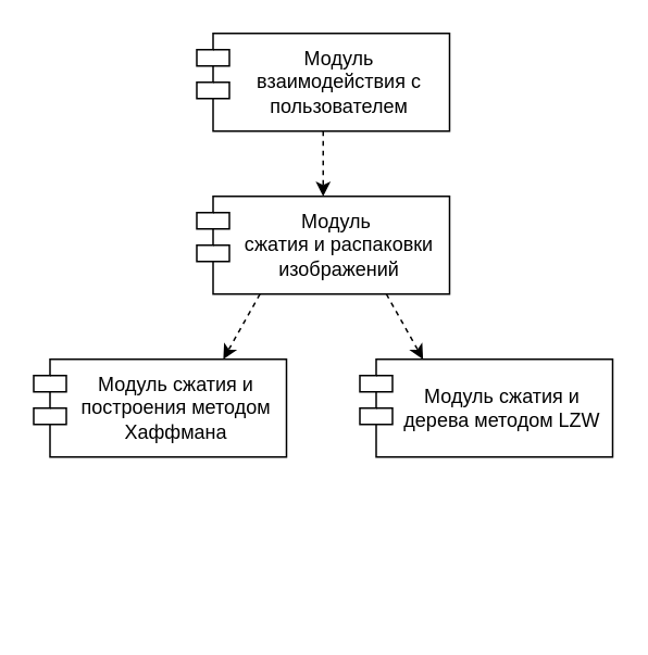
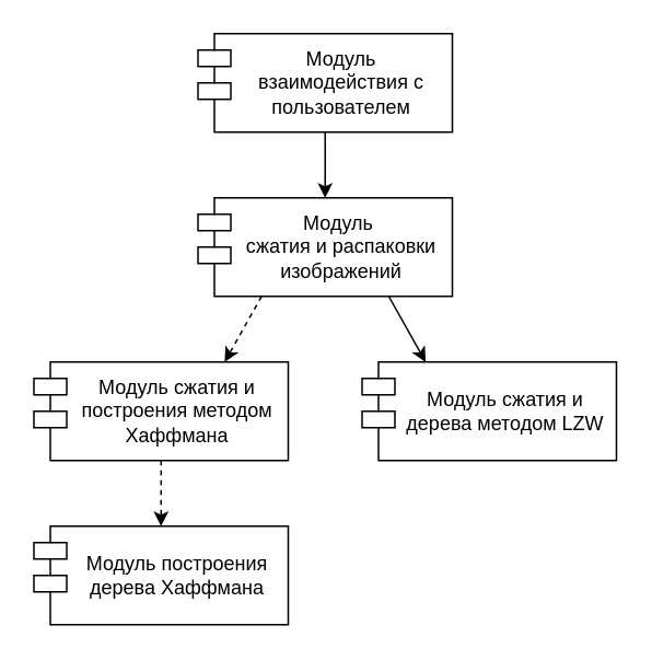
- <mxCell id="4" style="edgeStyle=none;html=1;exitX=0.5;exitY=1;exitDx=0;exitDy=0;dashed=1;" edge="1" parent="1" source="5" target="3"><mxGeometry relative="1" as="geometry" /></mxCell>
+ <mxCell id="4" style="edgeStyle=none;html=1;exitX=0.5;exitY=1;exitDx=0;exitDy=0;dashed=0;" edge="1" parent="1" source="5" target="3"><mxGeometry relative="1" as="geometry" /></mxCell>
- <mxCell id="10" style="edgeStyle=none;html=1;exitX=0.75;exitY=1;exitDx=0;exitDy=0;entryX=0.25;entryY=0;entryDx=0;entryDy=0;dashed=1;" edge="1" parent="1" source="3" target="9"><mxGeometry relative="1" as="geometry" /></mxCell>
+ <mxCell id="10" style="edgeStyle=none;html=1;exitX=0.75;exitY=1;exitDx=0;exitDy=0;entryX=0.25;entryY=0;entryDx=0;entryDy=0;dashed=0;" edge="1" parent="1" source="3" target="9"><mxGeometry relative="1" as="geometry" /></mxCell>
+ <mxCell id="7" style="edgeStyle=none;html=1;exitX=0.5;exitY=1;exitDx=0;exitDy=0;dashed=1;" edge="1" parent="1" source="8" target="6"><mxGeometry relative="1" as="geometry" /></mxCell>
+ <mxCell id="6" value="&lt;div style=&quot;&quot;&gt;&lt;span style=&quot;background-color: transparent;&quot;&gt;Модуль построения дерева Хаффмана&lt;/span&gt;&lt;/div&gt;" style="shape=module;align=center;spacingLeft=20;align=center;verticalAlign=middle;whiteSpace=wrap;html=1;" vertex="1" parent="1"><mxGeometry x="20" y="320" width="155" height="60" as="geometry" /></mxCell>
